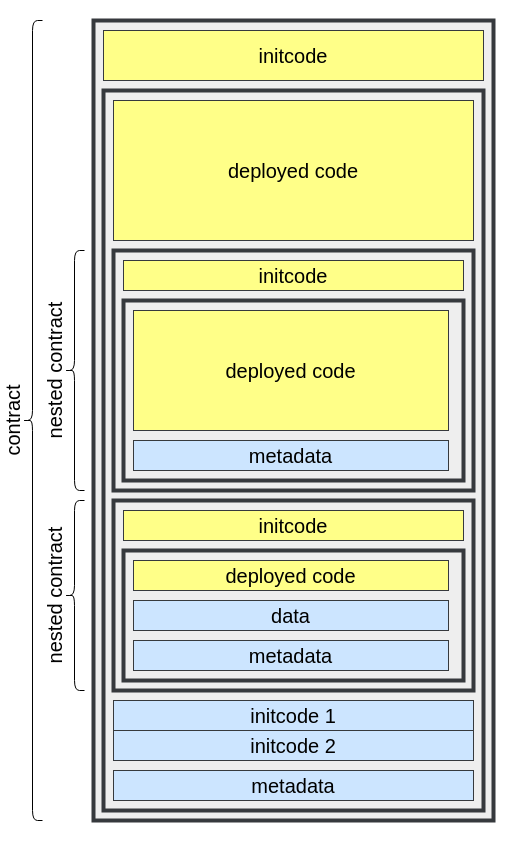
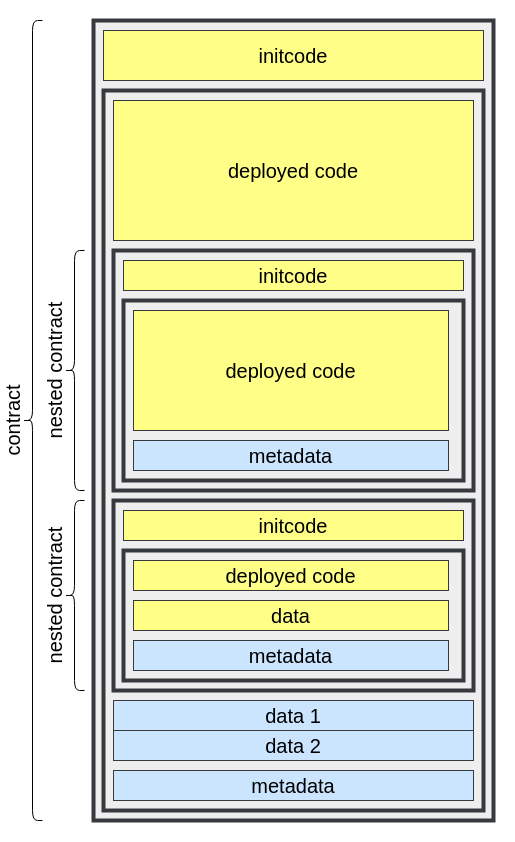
- <mxCell id="17" value="data" style="rounded=0;whiteSpace=wrap;html=1;fillColor=#cce5ff;strokeColor=#36393d;fontSize=20;" vertex="1" parent="1"><mxGeometry x="131" y="600" width="315" height="30" as="geometry" /></mxCell>
+ <mxCell id="17" value="data" style="rounded=0;whiteSpace=wrap;html=1;fillColor=#ffff88;strokeColor=#36393d;fontSize=20;" vertex="1" parent="1"><mxGeometry x="131" y="600" width="315" height="30" as="geometry" /></mxCell>
- <mxCell id="8" value="initcode 1" style="rounded=0;whiteSpace=wrap;html=1;fillColor=#cce5ff;strokeColor=#36393d;fontSize=20;" vertex="1" parent="1"><mxGeometry x="111" y="700" width="360" height="30" as="geometry" /></mxCell>
+ <mxCell id="8" value="data 1" style="rounded=0;whiteSpace=wrap;html=1;fillColor=#cce5ff;strokeColor=#36393d;fontSize=20;" vertex="1" parent="1"><mxGeometry x="111" y="700" width="360" height="30" as="geometry" /></mxCell>
- <mxCell id="7" value="initcode 2" style="rounded=0;whiteSpace=wrap;html=1;fillColor=#cce5ff;strokeColor=#36393d;fontSize=20;" vertex="1" parent="1"><mxGeometry x="111" y="730" width="360" height="30" as="geometry" /></mxCell>
+ <mxCell id="7" value="data 2" style="rounded=0;whiteSpace=wrap;html=1;fillColor=#cce5ff;strokeColor=#36393d;fontSize=20;" vertex="1" parent="1"><mxGeometry x="111" y="730" width="360" height="30" as="geometry" /></mxCell>
